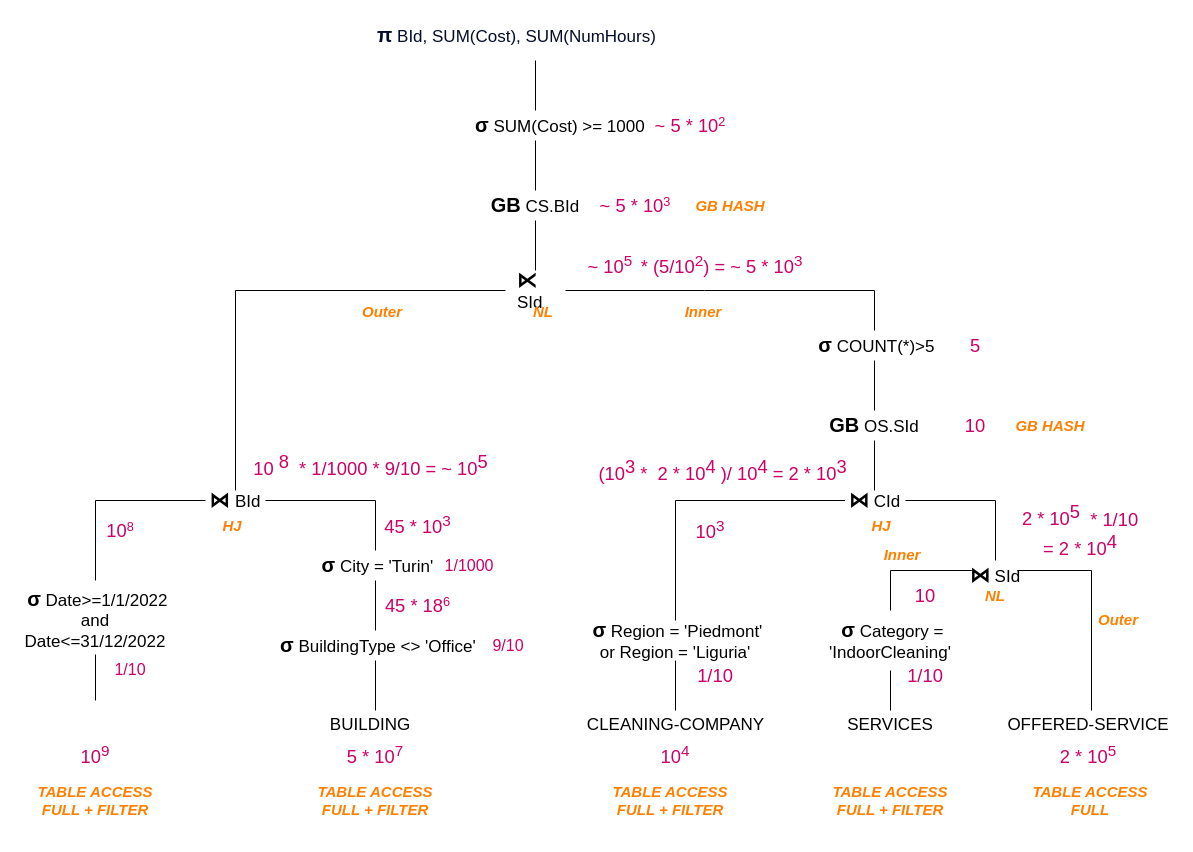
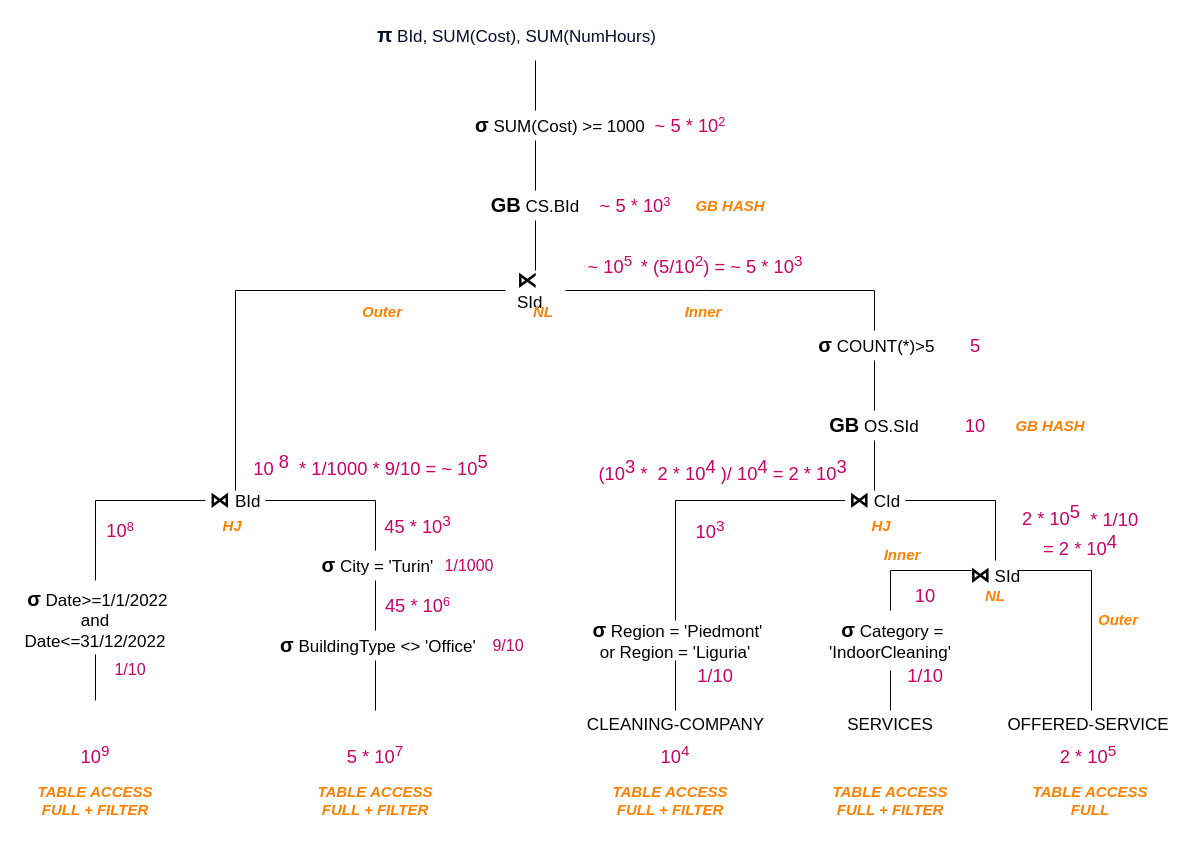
- <mxCell id="53" value="&lt;span style=&quot;font-size: 18.333px;&quot;&gt;45 * 18&lt;/span&gt;&lt;span style=&quot;font-size: 15.278px;&quot;&gt;&lt;sup&gt;6&lt;/sup&gt;&lt;/span&gt;" style="text;html=1;strokeColor=none;fillColor=none;align=center;verticalAlign=middle;whiteSpace=wrap;rounded=0;fontSize=22;fontColor=#CC0066;" parent="1" vertex="1"><mxGeometry x="380" y="590" width="75" height="30" as="geometry" /></mxCell>
+ <mxCell id="53" value="&lt;span style=&quot;font-size: 18.333px;&quot;&gt;45 * 10&lt;/span&gt;&lt;span style=&quot;font-size: 15.278px;&quot;&gt;&lt;sup&gt;6&lt;/sup&gt;&lt;/span&gt;" style="text;html=1;strokeColor=none;fillColor=none;align=center;verticalAlign=middle;whiteSpace=wrap;rounded=0;fontSize=22;fontColor=#CC0066;" parent="1" vertex="1"><mxGeometry x="380" y="590" width="75" height="30" as="geometry" /></mxCell>
- <mxCell id="16" value="BUILDING" style="text;html=1;strokeColor=none;fillColor=none;align=center;verticalAlign=middle;whiteSpace=wrap;rounded=0;fontSize=17;" parent="1" vertex="1"><mxGeometry x="295" y="710" width="150" height="30" as="geometry" /></mxCell>
